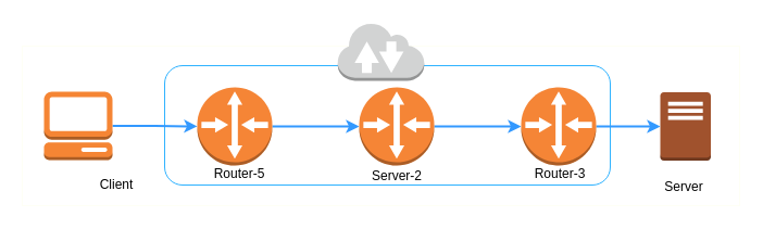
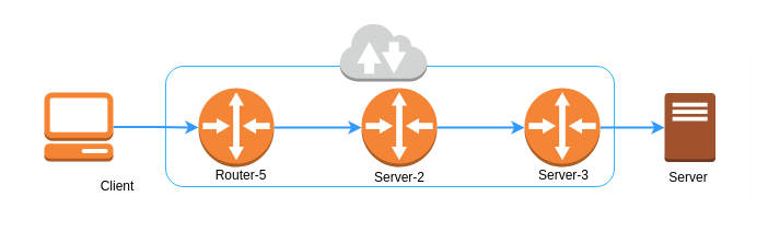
- <mxCell id="16" value="Router-3" style="text;html=1;strokeColor=none;fillColor=none;align=center;verticalAlign=middle;whiteSpace=wrap;rounded=0;" vertex="1" parent="1"><mxGeometry x="490.25" y="150" width="49.75" height="20" as="geometry" /></mxCell>
+ <mxCell id="16" value="Server-3" style="text;html=1;strokeColor=none;fillColor=none;align=center;verticalAlign=middle;whiteSpace=wrap;rounded=0;" vertex="1" parent="1"><mxGeometry x="490.25" y="150" width="49.75" height="20" as="geometry" /></mxCell>
- <mxCell id="17" value="Server" style="text;html=1;strokeColor=none;fillColor=none;align=center;verticalAlign=middle;whiteSpace=wrap;rounded=0;" vertex="1" parent="1"><mxGeometry x="603.75" y="162" width="49.75" height="20" as="geometry" /></mxCell>
+ <mxCell id="17" value="Server" style="text;html=1;strokeColor=none;fillColor=none;align=center;verticalAlign=middle;whiteSpace=wrap;rounded=0;" vertex="1" parent="1"><mxGeometry x="603.75" y="152" width="49.75" height="20" as="geometry" /></mxCell>
